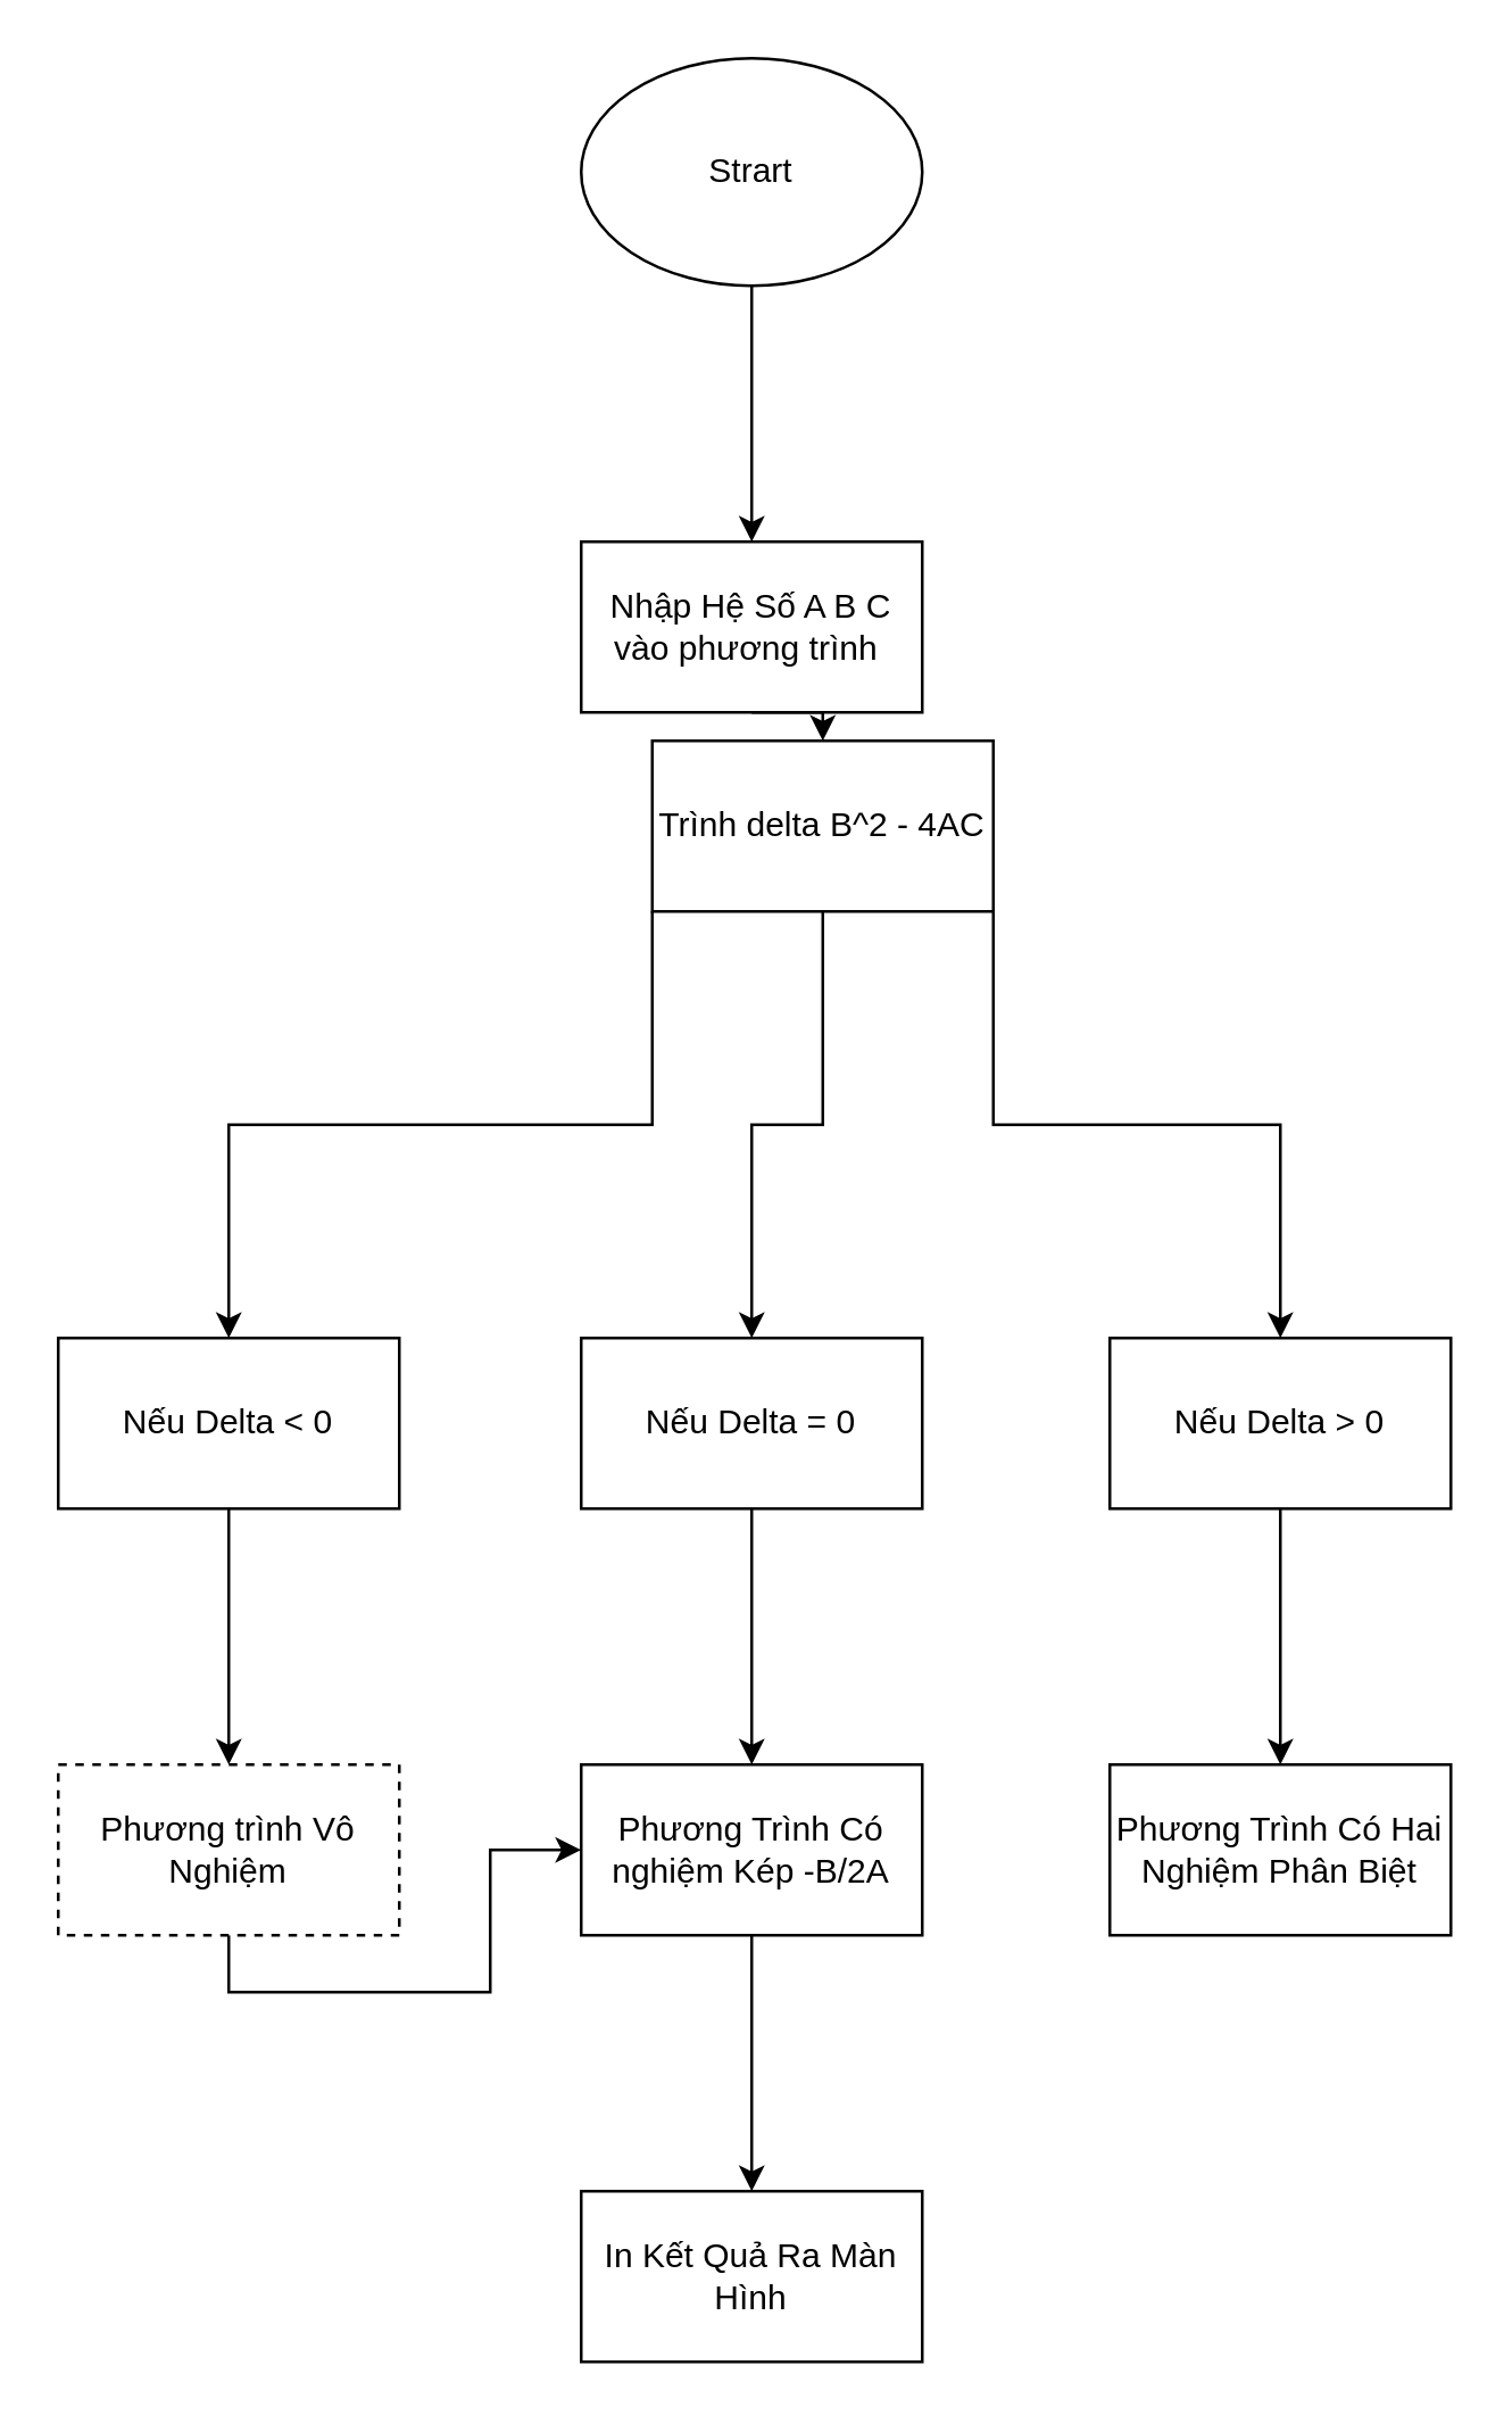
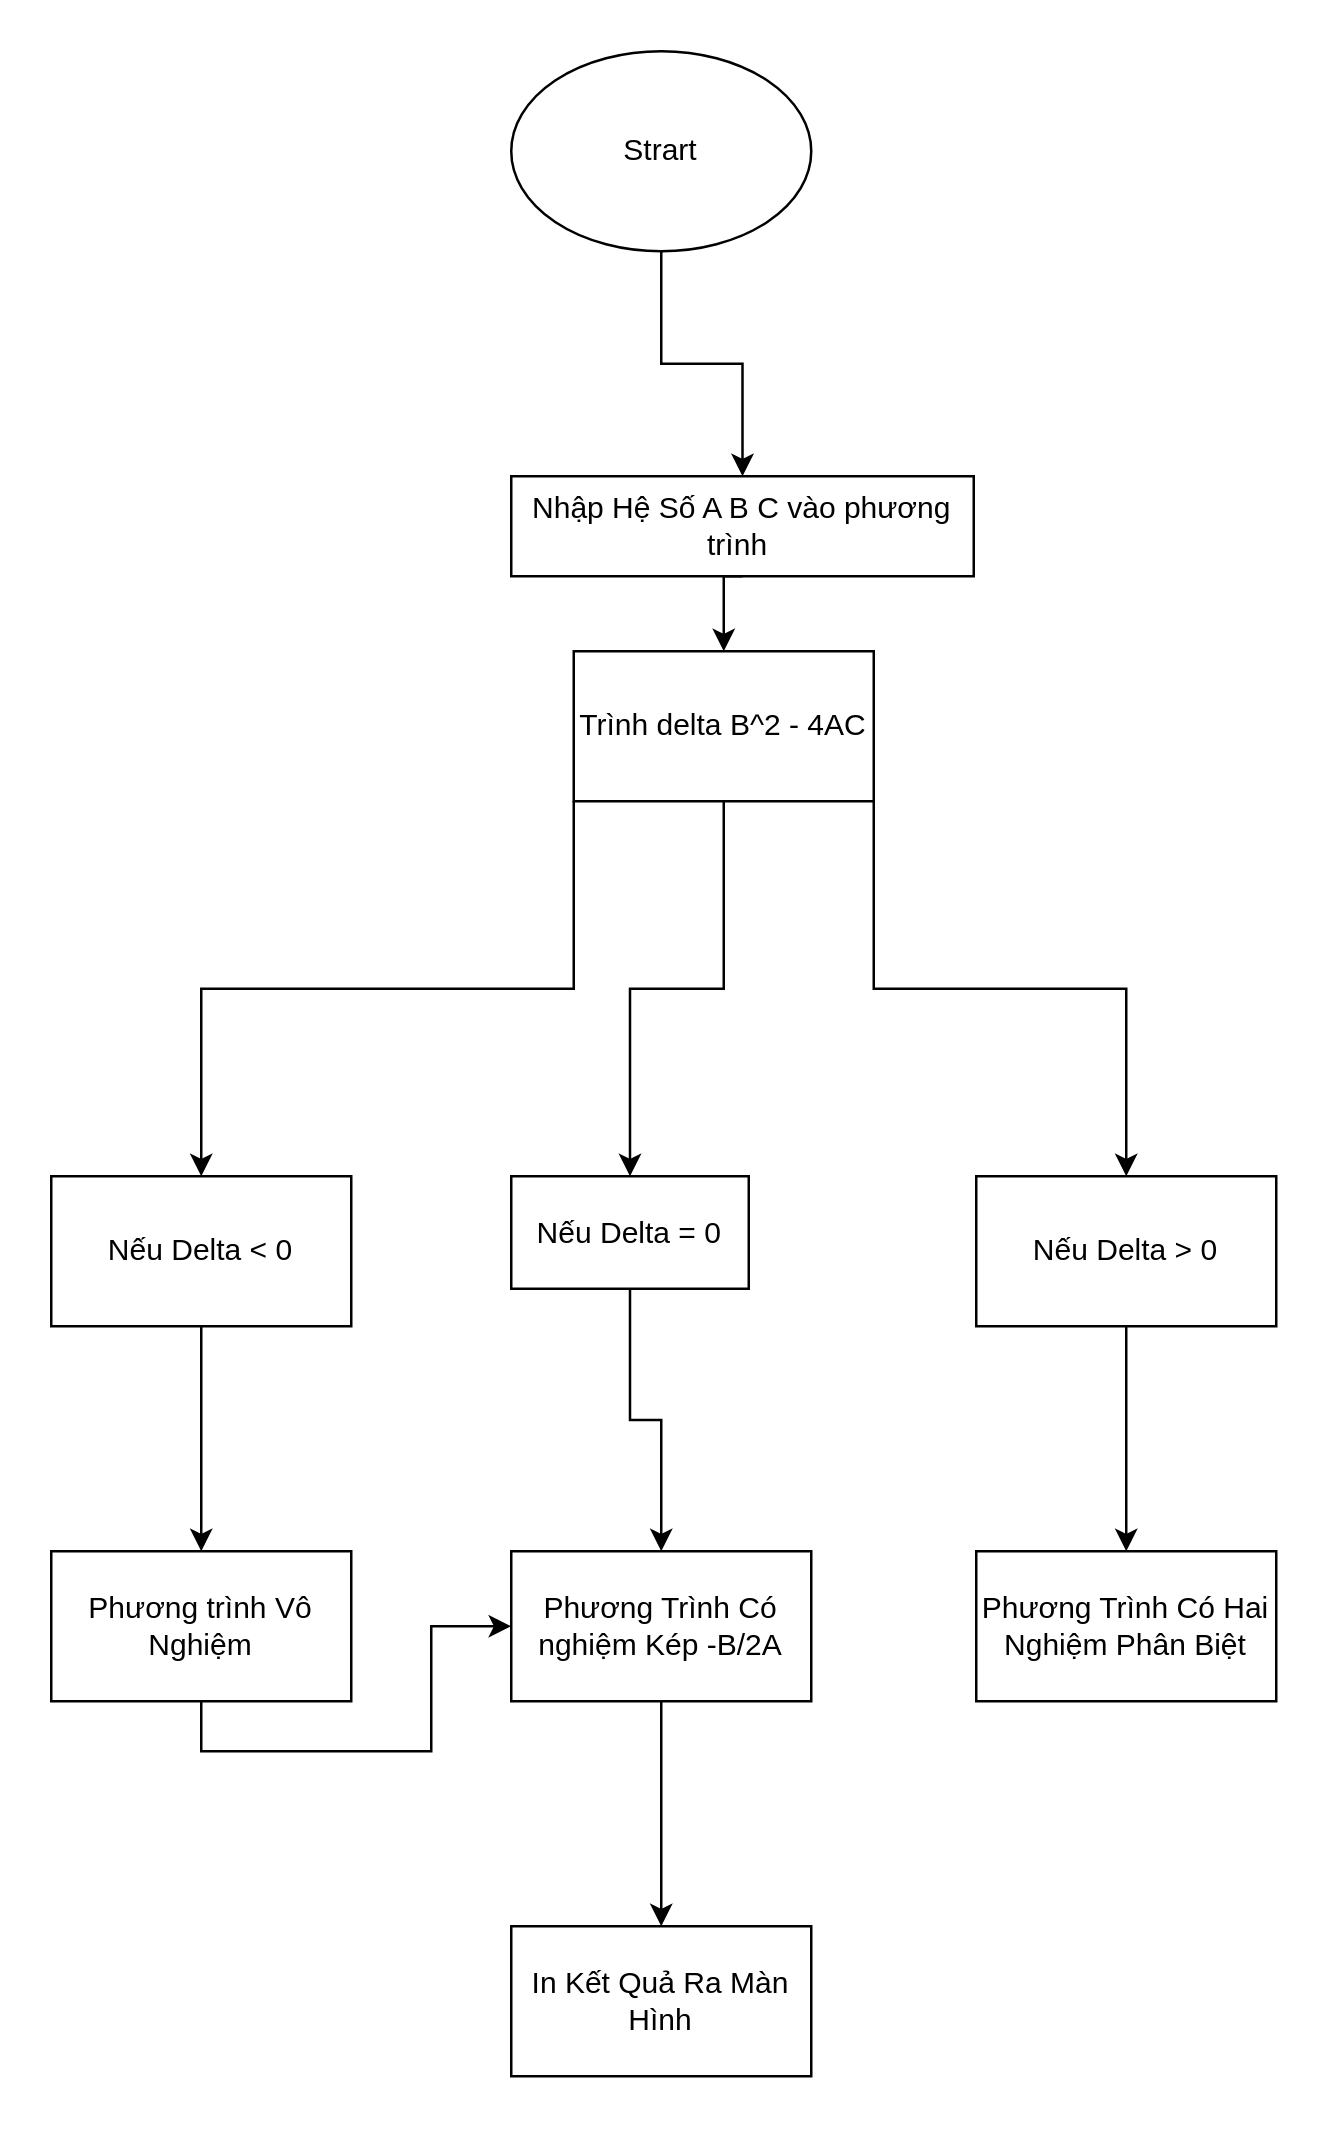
- <mxCell id="5" value="Nhập Hệ Số A B C vào phương trình&amp;nbsp;" style="whiteSpace=wrap;html=1;" vertex="1" parent="1"><mxGeometry x="204" y="190" width="120" height="60" as="geometry" /></mxCell>
+ <mxCell id="5" value="Nhập Hệ Số A B C vào phương trình&amp;nbsp;" style="whiteSpace=wrap;html=1;" vertex="1" parent="1"><mxGeometry x="204" y="190" width="185" height="40" as="geometry" /></mxCell>
- <mxCell id="11" value="Nếu Delta = 0" style="rounded=0;whiteSpace=wrap;html=1;" vertex="1" parent="1"><mxGeometry x="204" y="470" width="120" height="60" as="geometry" /></mxCell>
+ <mxCell id="11" value="Nếu Delta = 0" style="rounded=0;whiteSpace=wrap;html=1;" vertex="1" parent="1"><mxGeometry x="204" y="470" width="95" height="45" as="geometry" /></mxCell>
- <mxCell id="17" value="Phương trình Vô Nghiệm" style="rounded=0;whiteSpace=wrap;html=1;dashed=1;" vertex="1" parent="1"><mxGeometry x="20" y="620" width="120" height="60" as="geometry" /></mxCell>
+ <mxCell id="17" value="Phương trình Vô Nghiệm" style="rounded=0;whiteSpace=wrap;html=1;" vertex="1" parent="1"><mxGeometry x="20" y="620" width="120" height="60" as="geometry" /></mxCell>
